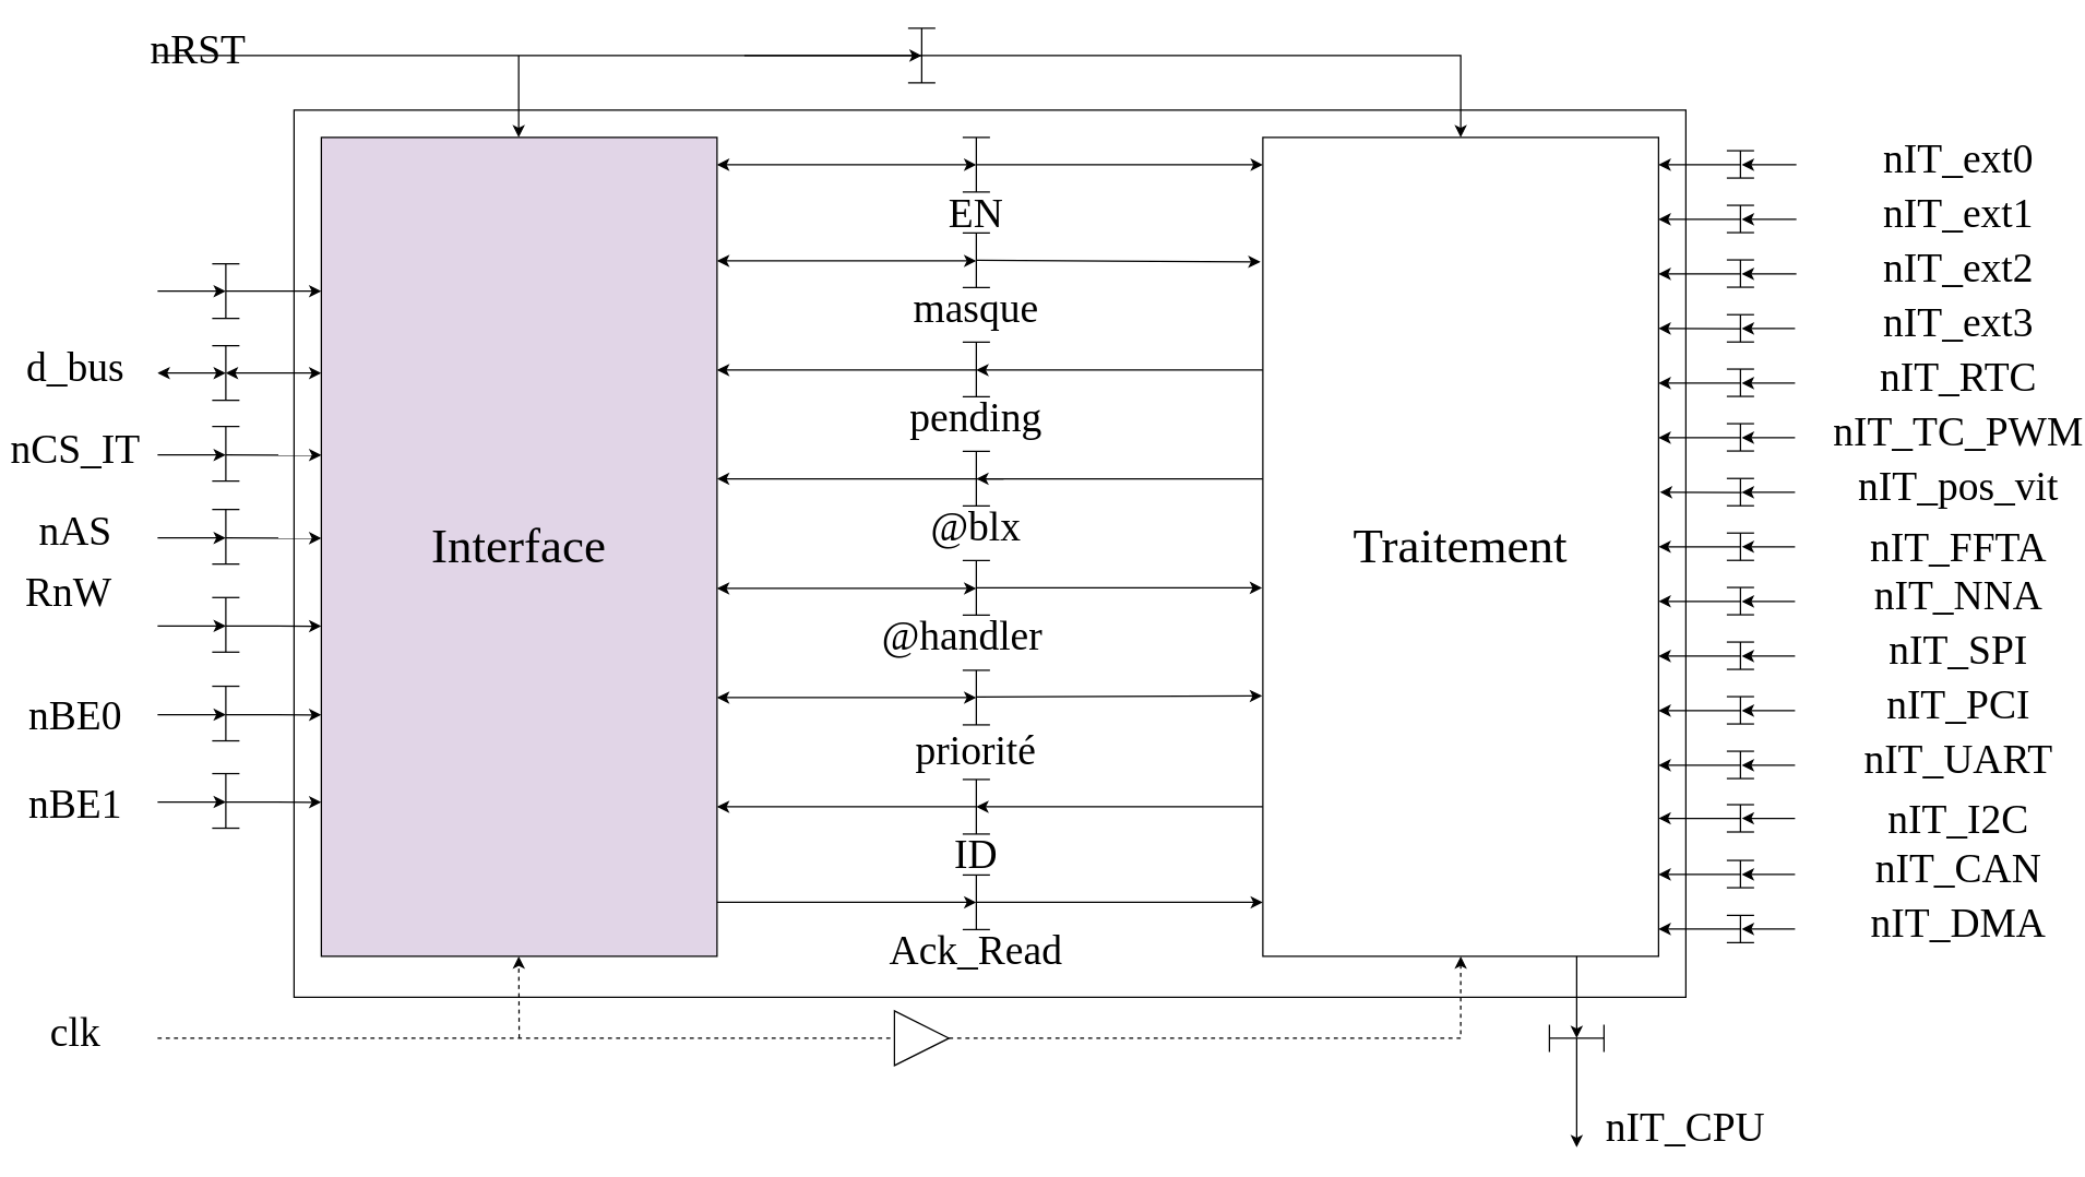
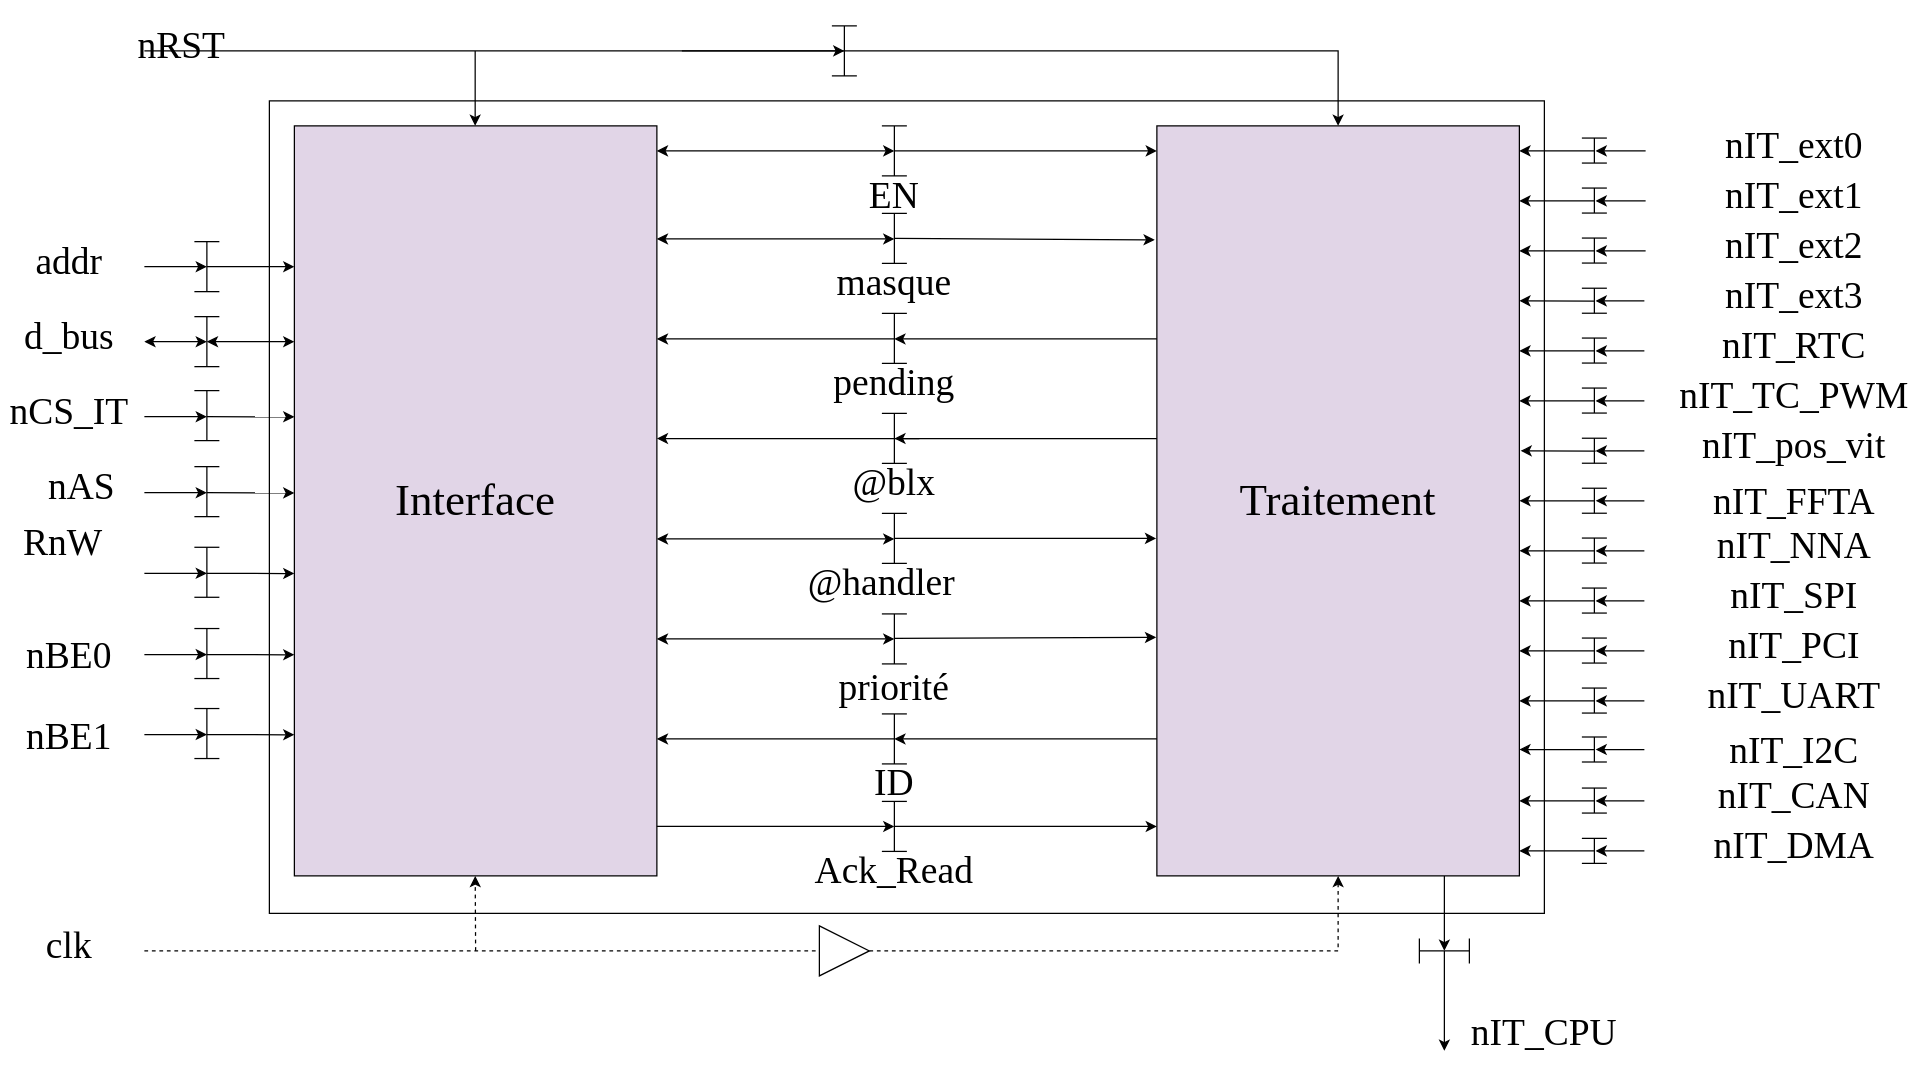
+ <mxCell id="38" value="addr" style="text;html=1;strokeColor=none;fillColor=none;align=center;verticalAlign=middle;whiteSpace=wrap;rounded=0;fontFamily=Verdana;fontSize=30;" parent="1" vertex="1"><mxGeometry x="25" y="192.62" width="60" height="30" as="geometry" /></mxCell>
- <mxCell id="40" value="nAS" style="text;html=1;strokeColor=none;fillColor=none;align=center;verticalAlign=middle;whiteSpace=wrap;rounded=0;fontFamily=Verdana;fontSize=30;" parent="1" vertex="1"><mxGeometry x="25" y="372.62" width="60" height="30" as="geometry" /></mxCell>
+ <mxCell id="40" value="nAS" style="text;html=1;strokeColor=none;fillColor=none;align=center;verticalAlign=middle;whiteSpace=wrap;rounded=0;fontFamily=Verdana;fontSize=30;" parent="1" vertex="1"><mxGeometry x="35" y="372.62" width="60" height="30" as="geometry" /></mxCell>
- <mxCell id="32" value="&lt;font style=&quot;font-size: 36px;&quot; face=&quot;Verdana&quot;&gt;Traitement&lt;/font&gt;" style="rounded=0;whiteSpace=wrap;html=1;" parent="1" vertex="1"><mxGeometry x="925" y="100" width="290" height="600" as="geometry" /></mxCell>
+ <mxCell id="32" value="&lt;font style=&quot;font-size: 36px;&quot; face=&quot;Verdana&quot;&gt;Traitement&lt;/font&gt;" style="rounded=0;whiteSpace=wrap;html=1;fillColor=#e1d5e7;" parent="1" vertex="1"><mxGeometry x="925" y="100" width="290" height="600" as="geometry" /></mxCell>
